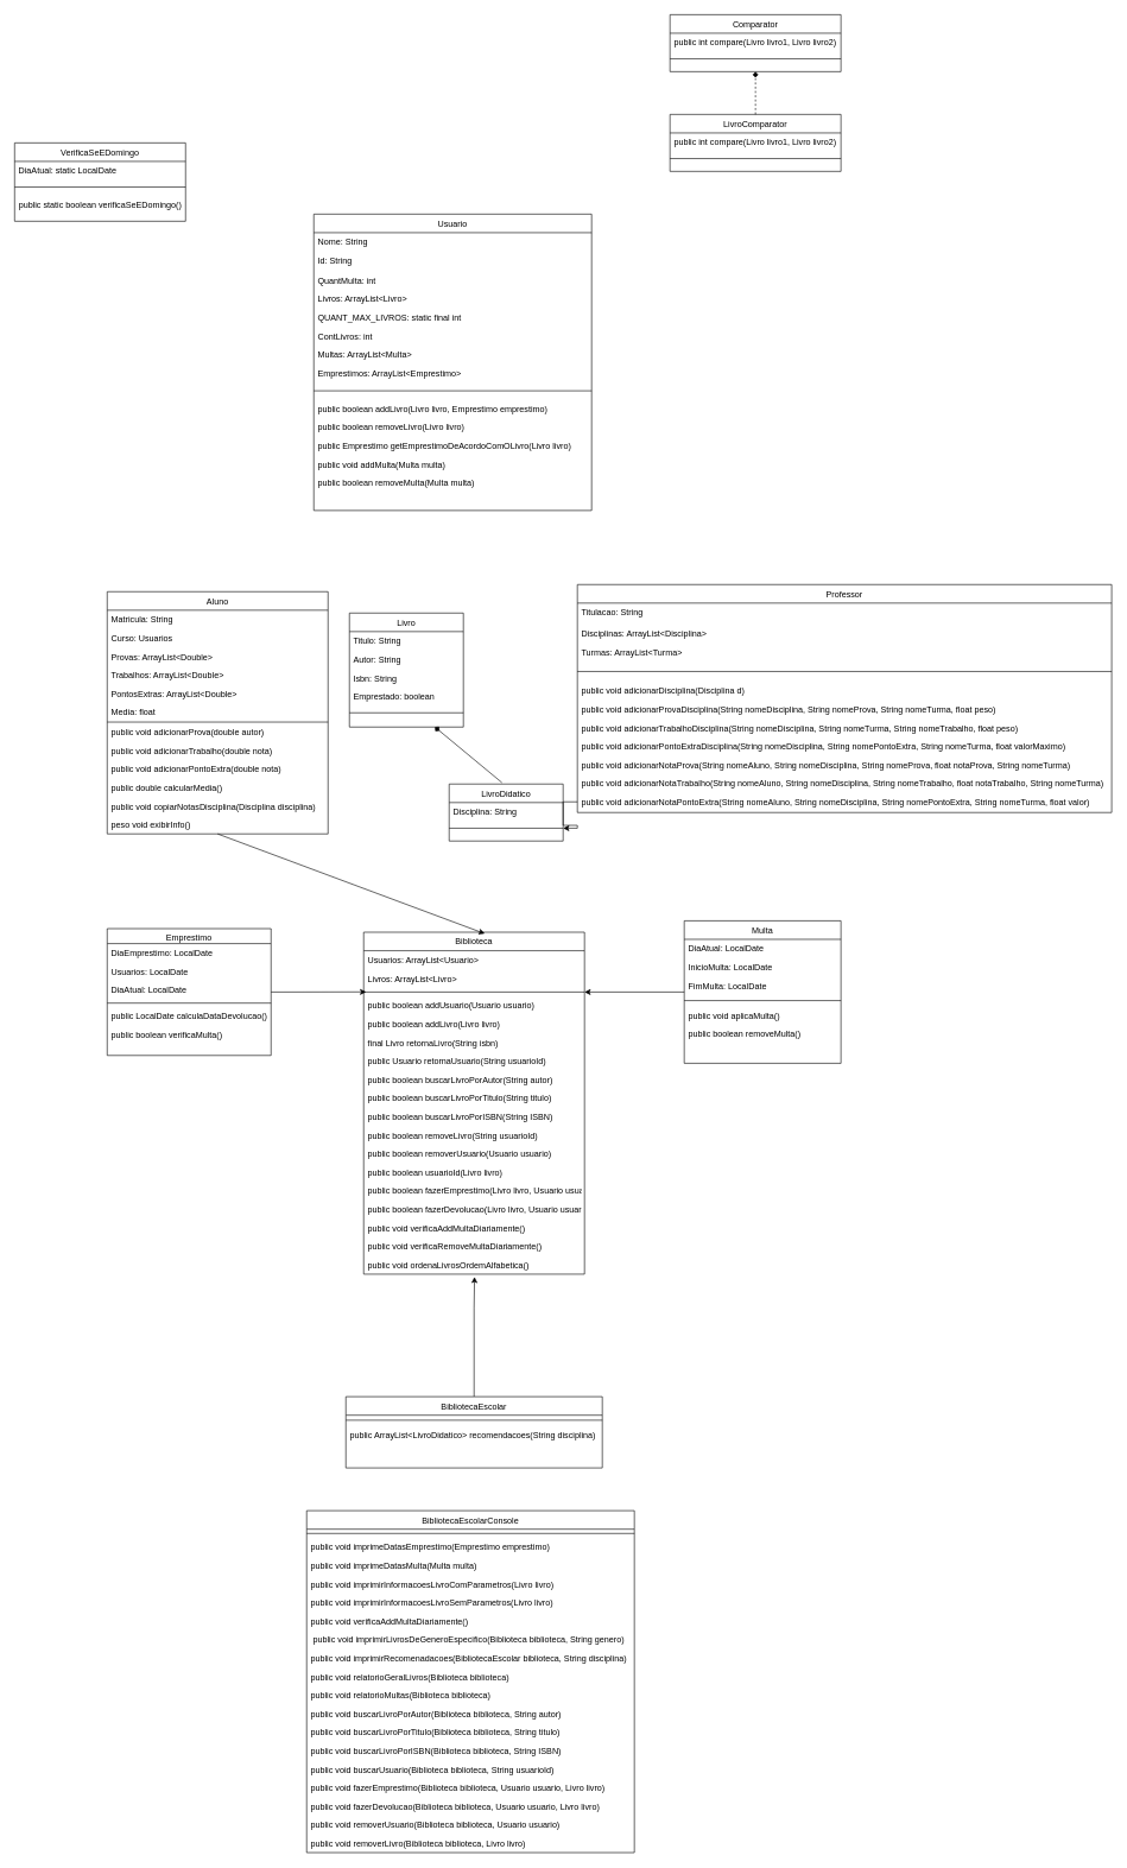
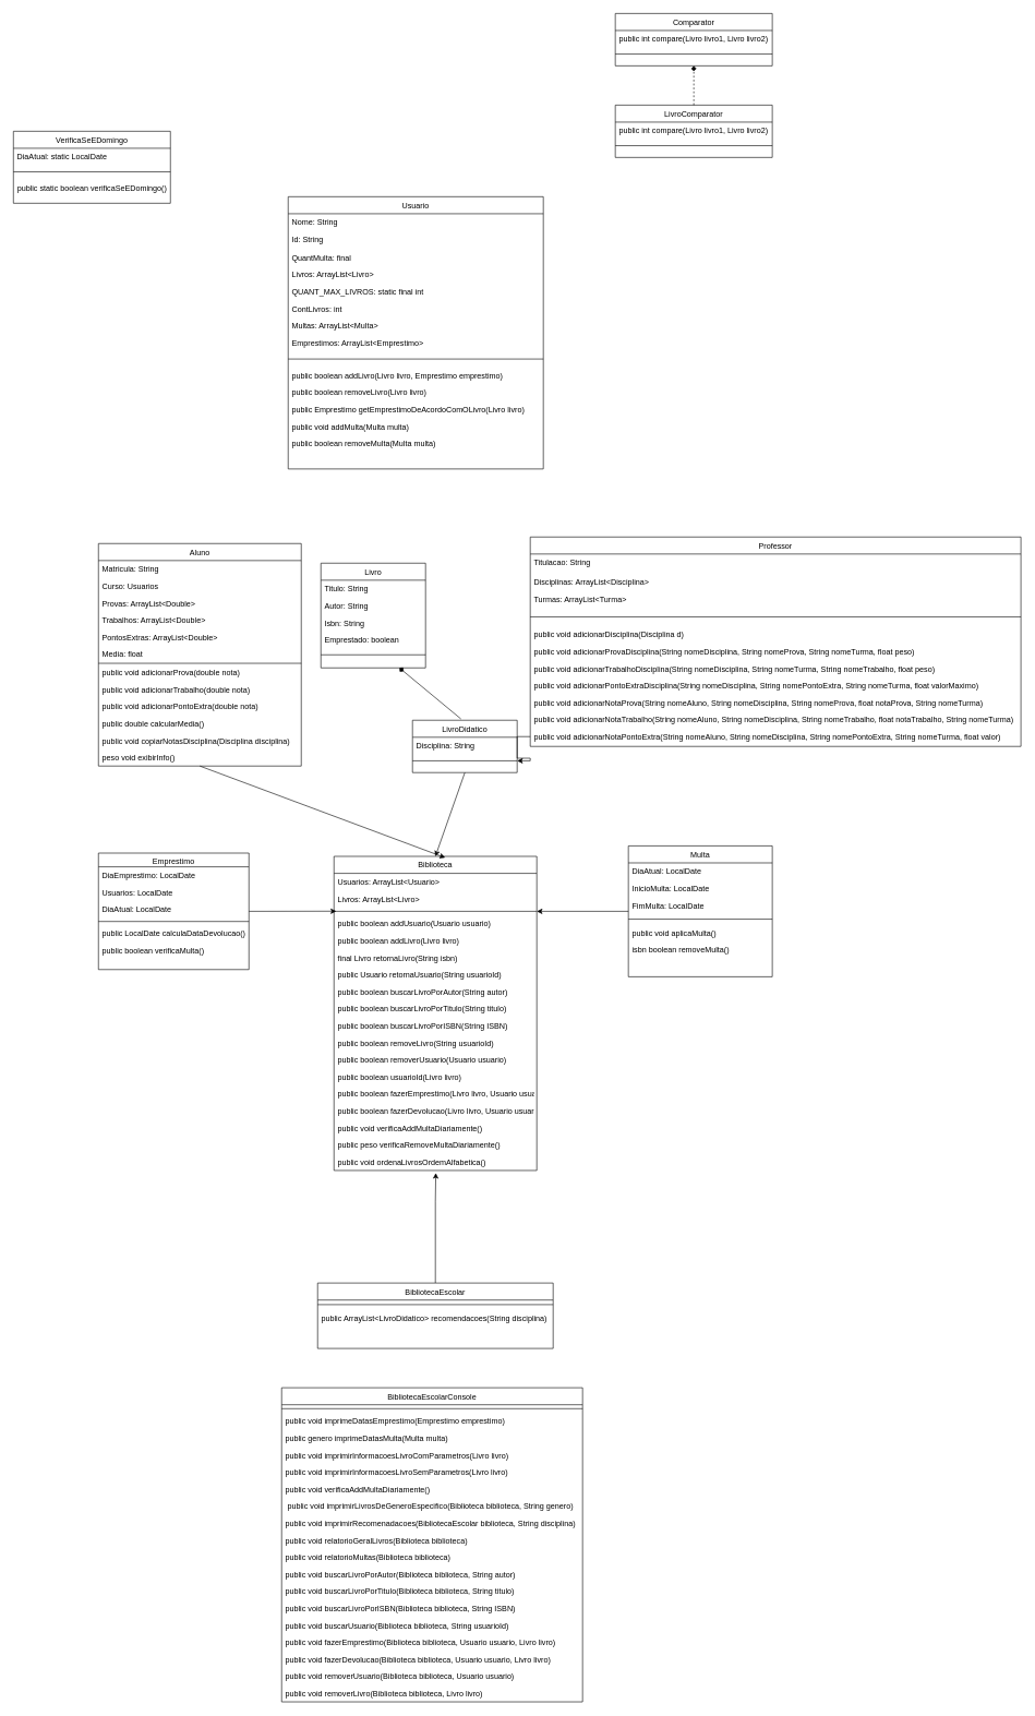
- <mxCell id="5" value="QuantMulta: int" style="text;align=left;verticalAlign=top;spacingLeft=4;spacingRight=4;overflow=hidden;rotatable=0;points=[[0,0.5],[1,0.5]];portConstraint=eastwest;rounded=0;shadow=0;html=0;" vertex="1" parent="2"><mxGeometry y="80" width="390" height="26" as="geometry" /></mxCell>
+ <mxCell id="5" value="QuantMulta: final" style="text;align=left;verticalAlign=top;spacingLeft=4;spacingRight=4;overflow=hidden;rotatable=0;points=[[0,0.5],[1,0.5]];portConstraint=eastwest;rounded=0;shadow=0;html=0;" vertex="1" parent="2"><mxGeometry y="80" width="390" height="26" as="geometry" /></mxCell>
- <mxCell id="25" value="public void adicionarProva(double autor)" style="text;align=left;verticalAlign=top;spacingLeft=4;spacingRight=4;overflow=hidden;rotatable=0;points=[[0,0.5],[1,0.5]];portConstraint=eastwest;rounded=0;shadow=0;html=0;" vertex="1" parent="17"><mxGeometry y="184" width="310" height="26" as="geometry" /></mxCell>
+ <mxCell id="25" value="public void adicionarProva(double nota)" style="text;align=left;verticalAlign=top;spacingLeft=4;spacingRight=4;overflow=hidden;rotatable=0;points=[[0,0.5],[1,0.5]];portConstraint=eastwest;rounded=0;shadow=0;html=0;" vertex="1" parent="17"><mxGeometry y="184" width="310" height="26" as="geometry" /></mxCell>
+ <mxCell id="93" value="" style="endArrow=classic;html=1;rounded=0;exitX=0.5;exitY=1;exitDx=0;exitDy=0;entryX=0.5;entryY=0;entryDx=0;entryDy=0;" edge="1" parent="1" source="89" target="43"><mxGeometry width="50" height="50" relative="1" as="geometry"><mxPoint x="610" y="1200" as="sourcePoint" /><mxPoint x="660" y="1150" as="targetPoint" /></mxGeometry></mxCell>
- <mxCell id="79" value="public boolean removeMulta()" style="text;align=left;verticalAlign=top;spacingLeft=4;spacingRight=4;overflow=hidden;rotatable=0;points=[[0,0.5],[1,0.5]];portConstraint=eastwest;rounded=0;shadow=0;html=0;" vertex="1" parent="73"><mxGeometry y="146" width="220" height="26" as="geometry" /></mxCell>
+ <mxCell id="79" value="isbn boolean removeMulta()" style="text;align=left;verticalAlign=top;spacingLeft=4;spacingRight=4;overflow=hidden;rotatable=0;points=[[0,0.5],[1,0.5]];portConstraint=eastwest;rounded=0;shadow=0;html=0;" vertex="1" parent="73"><mxGeometry y="146" width="220" height="26" as="geometry" /></mxCell>
- <mxCell id="60" value="public void verificaRemoveMultaDiariamente()" style="text;align=left;verticalAlign=top;spacingLeft=4;spacingRight=4;overflow=hidden;rotatable=0;points=[[0,0.5],[1,0.5]];portConstraint=eastwest;rounded=0;shadow=0;html=0;" vertex="1" parent="43"><mxGeometry y="428" width="310" height="26" as="geometry" /></mxCell>
+ <mxCell id="60" value="public peso verificaRemoveMultaDiariamente()" style="text;align=left;verticalAlign=top;spacingLeft=4;spacingRight=4;overflow=hidden;rotatable=0;points=[[0,0.5],[1,0.5]];portConstraint=eastwest;rounded=0;shadow=0;html=0;" vertex="1" parent="43"><mxGeometry y="428" width="310" height="26" as="geometry" /></mxCell>
- <mxCell id="97" value="public void imprimeDatasMulta(Multa multa)" style="text;align=left;verticalAlign=top;spacingLeft=4;spacingRight=4;overflow=hidden;rotatable=0;points=[[0,0.5],[1,0.5]];portConstraint=eastwest;rounded=0;shadow=0;html=0;" vertex="1" parent="94"><mxGeometry y="64" width="460" height="26" as="geometry" /></mxCell>
+ <mxCell id="97" value="public genero imprimeDatasMulta(Multa multa)" style="text;align=left;verticalAlign=top;spacingLeft=4;spacingRight=4;overflow=hidden;rotatable=0;points=[[0,0.5],[1,0.5]];portConstraint=eastwest;rounded=0;shadow=0;html=0;" vertex="1" parent="94"><mxGeometry y="64" width="460" height="26" as="geometry" /></mxCell>
